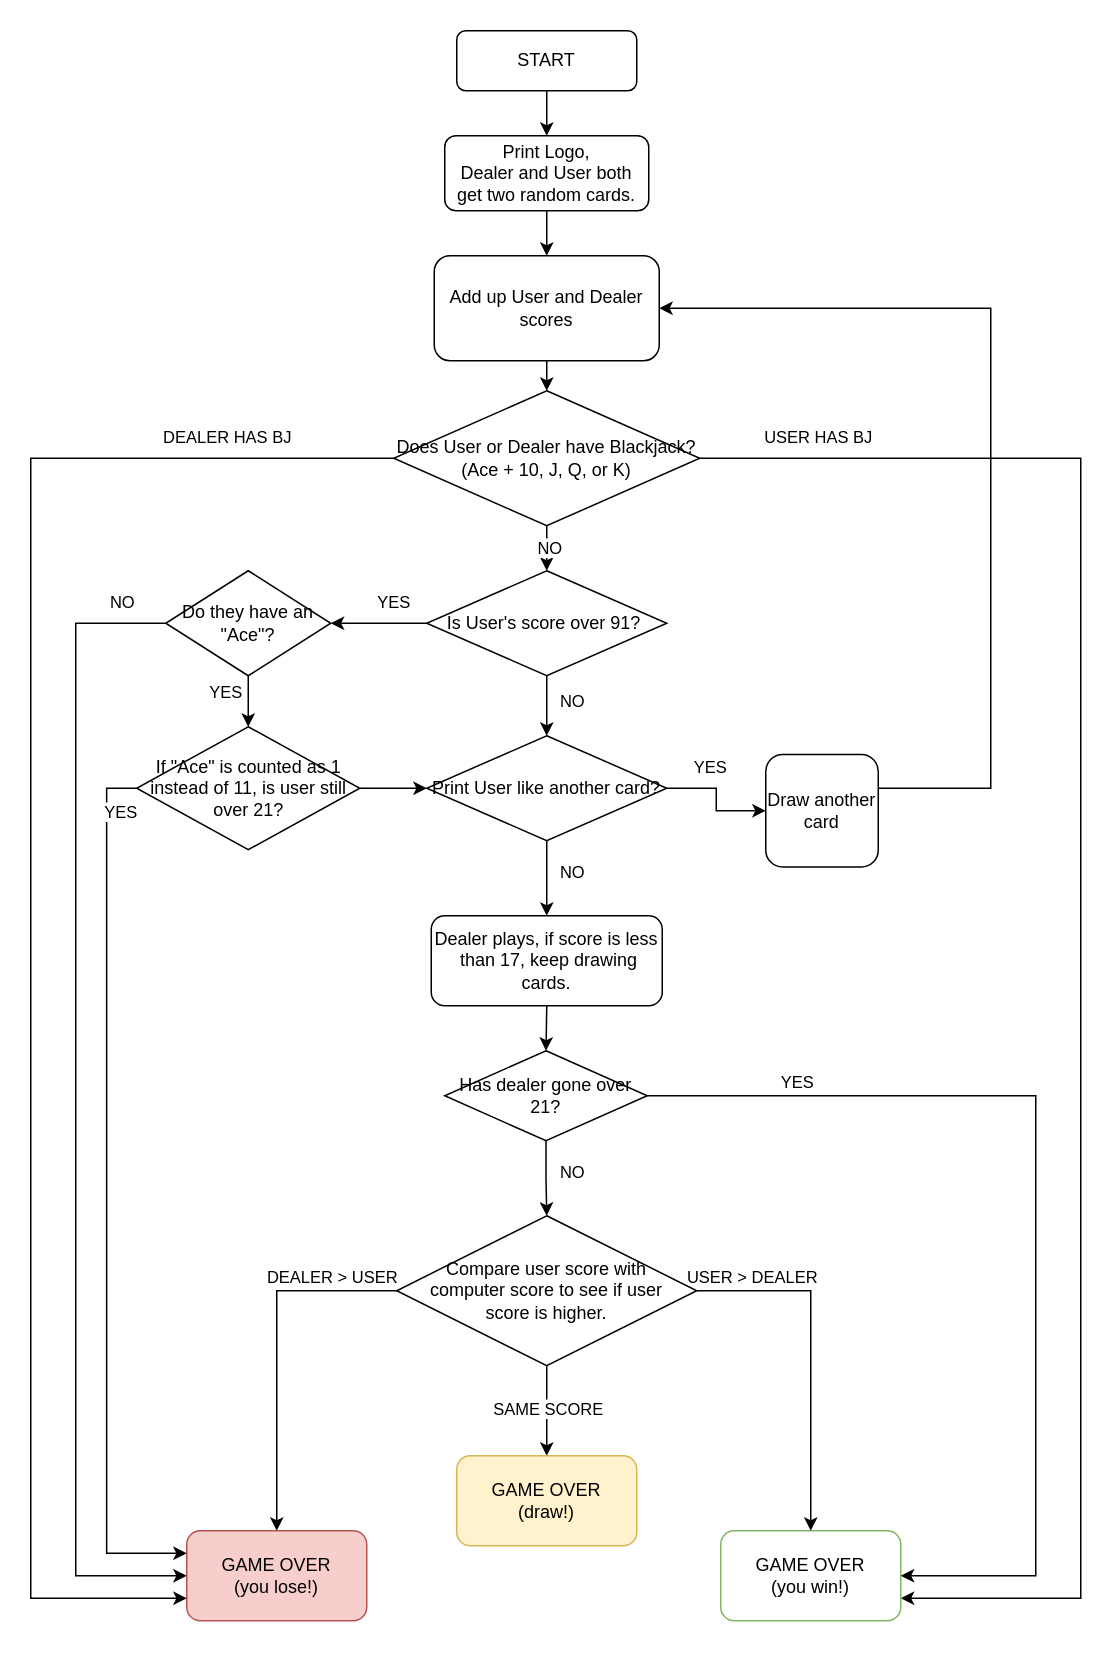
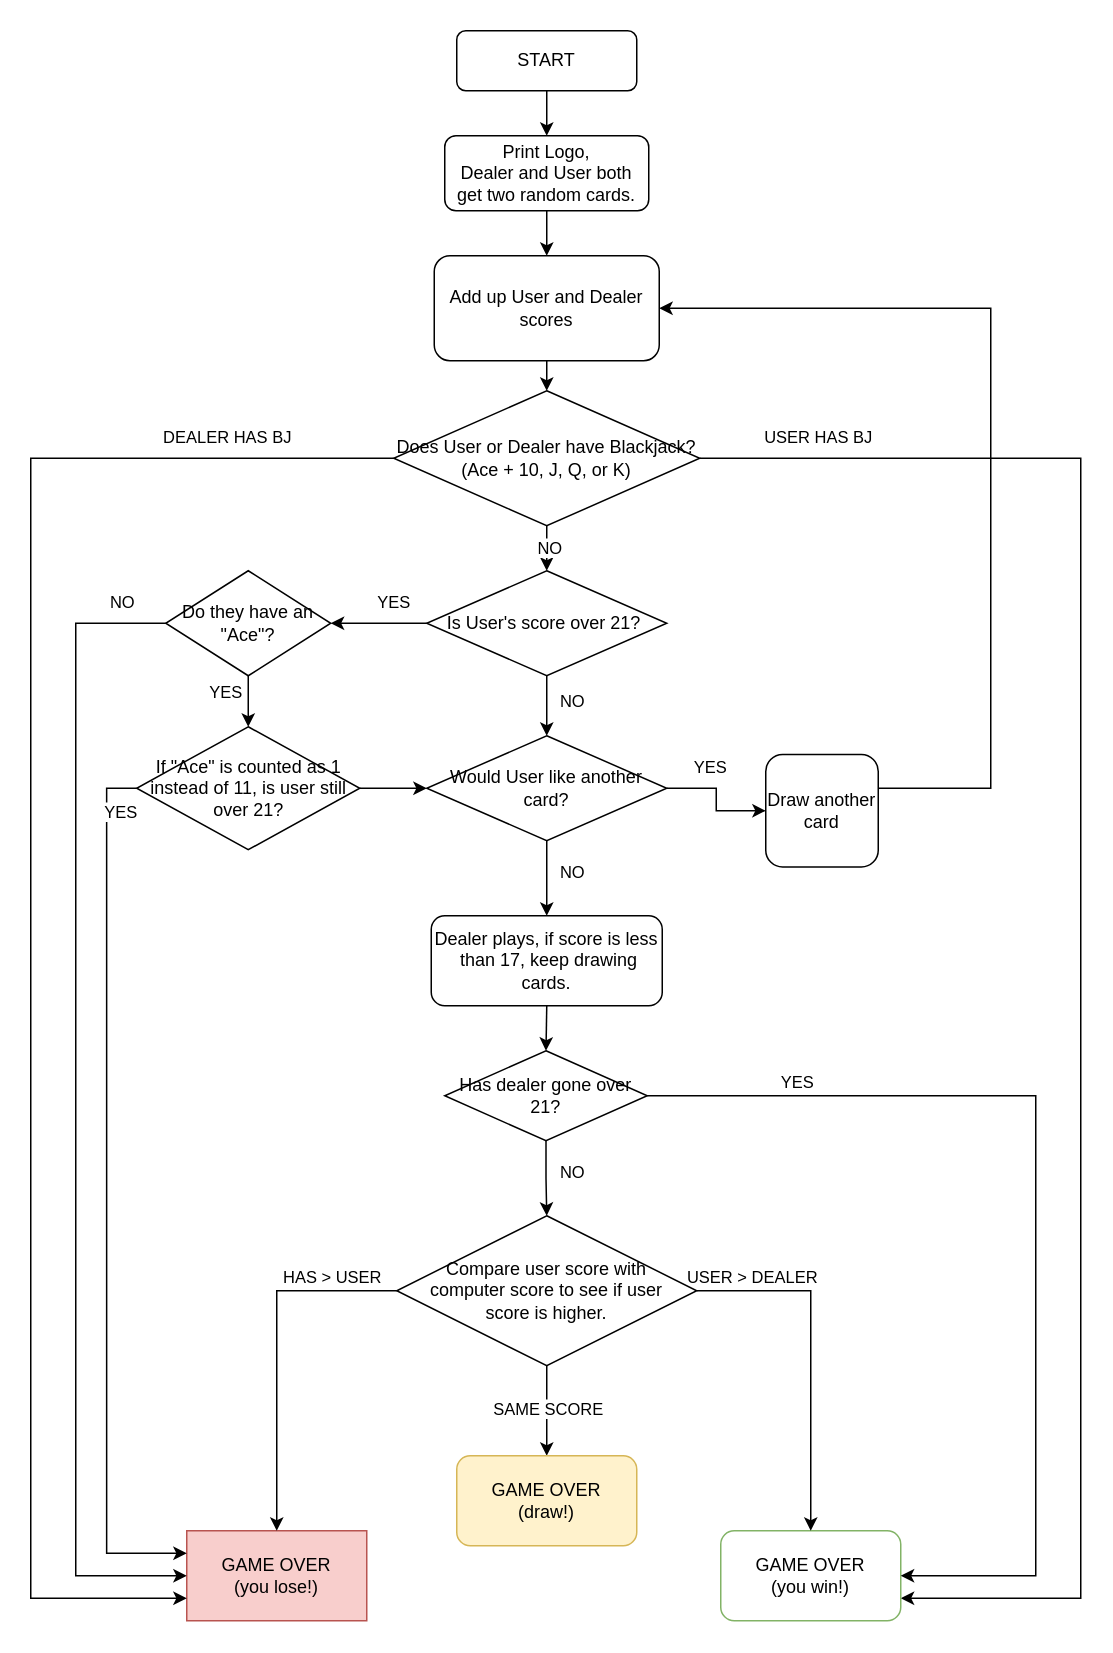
- <mxCell id="21" value="Is User's score over 91?&amp;nbsp;" style="rhombus;whiteSpace=wrap;html=1;" vertex="1" parent="1"><mxGeometry x="284" y="380" width="160" height="70" as="geometry" /></mxCell>
+ <mxCell id="21" value="Is User's score over 21?&amp;nbsp;" style="rhombus;whiteSpace=wrap;html=1;" vertex="1" parent="1"><mxGeometry x="284" y="380" width="160" height="70" as="geometry" /></mxCell>
- <mxCell id="35" value="Print User like another card?" style="rhombus;whiteSpace=wrap;html=1;" vertex="1" parent="1"><mxGeometry x="284" y="490" width="160" height="70" as="geometry" /></mxCell>
+ <mxCell id="35" value="Would User like another card?" style="rhombus;whiteSpace=wrap;html=1;" vertex="1" parent="1"><mxGeometry x="284" y="490" width="160" height="70" as="geometry" /></mxCell>
- <mxCell id="51" value="DEALER &amp;gt; USER" style="edgeLabel;html=1;align=center;verticalAlign=middle;resizable=0;points=[];" vertex="1" connectable="0" parent="1"><mxGeometry x="220" y="850" as="geometry" /></mxCell>
+ <mxCell id="51" value="HAS &amp;gt; USER" style="edgeLabel;html=1;align=center;verticalAlign=middle;resizable=0;points=[];" vertex="1" connectable="0" parent="1"><mxGeometry x="220" y="850" as="geometry" /></mxCell>
- <mxCell id="8" value="GAME OVER &lt;br&gt;(you lose!)" style="rounded=1;whiteSpace=wrap;html=1;fillColor=#f8cecc;strokeColor=#b85450;" vertex="1" parent="1"><mxGeometry x="124" y="1020" width="120" height="60" as="geometry" /></mxCell>
+ <mxCell id="8" value="GAME OVER &lt;br&gt;(you lose!)" style="whiteSpace=wrap;html=1;fillColor=#f8cecc;strokeColor=#b85450;rounded=0;" vertex="1" parent="1"><mxGeometry x="124" y="1020" width="120" height="60" as="geometry" /></mxCell>
